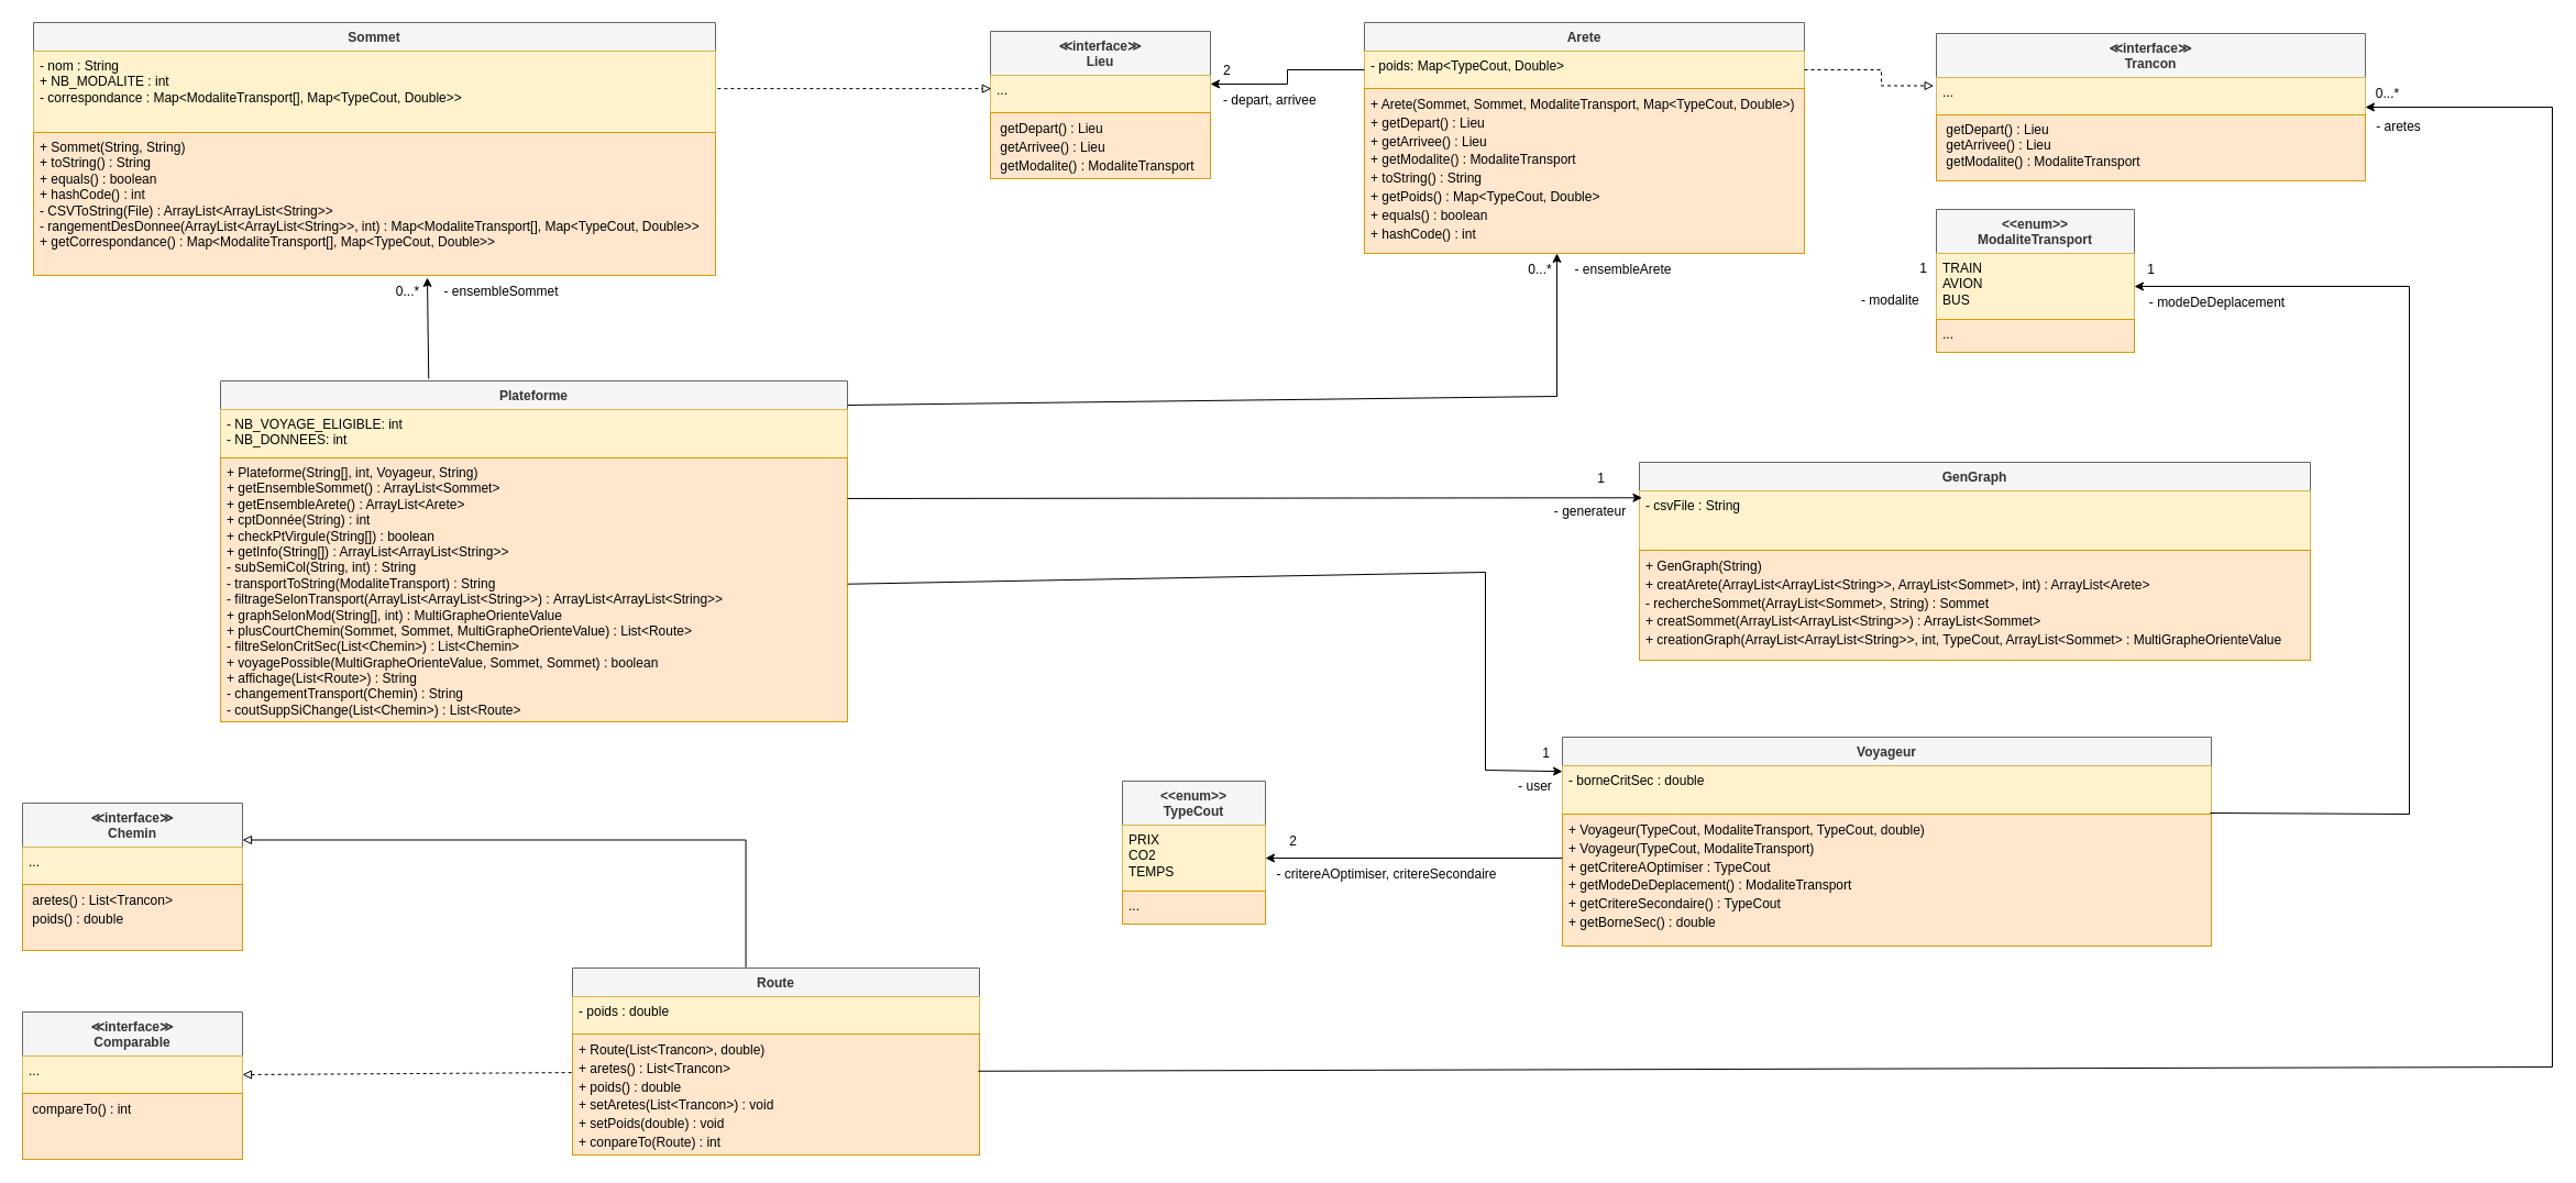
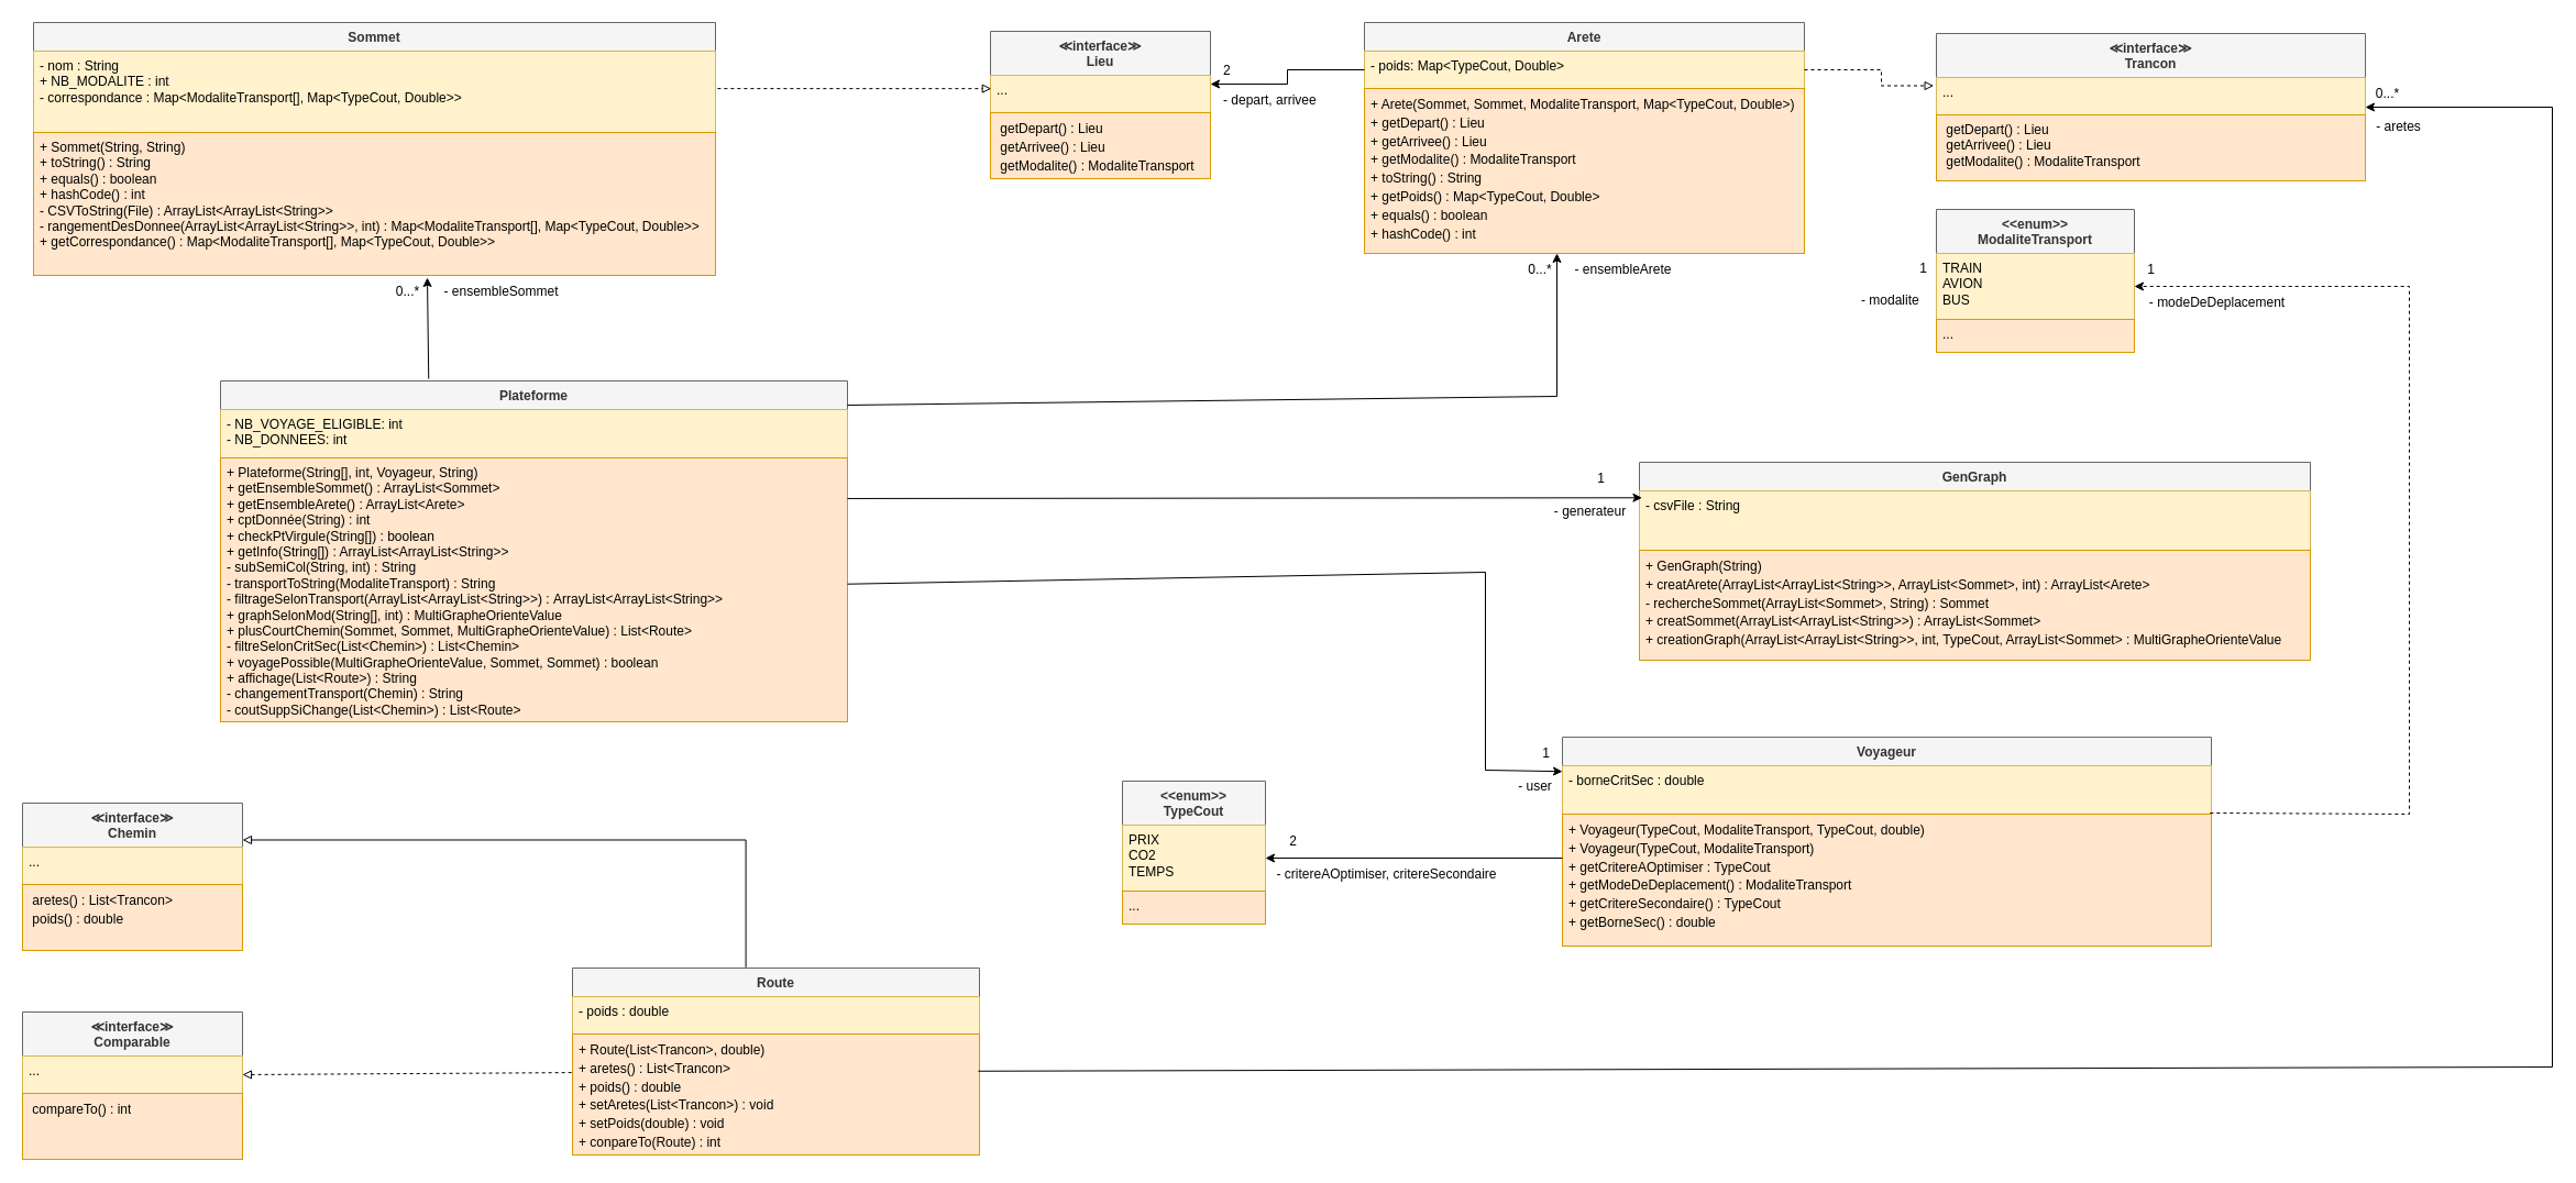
- <mxCell id="43" value="" style="endArrow=classic;html=1;rounded=0;entryX=1;entryY=0.5;entryDx=0;entryDy=0;exitX=0.998;exitY=0.977;exitDx=0;exitDy=0;exitPerimeter=0;" parent="1" source="41" target="19" edge="1"><mxGeometry width="50" height="50" relative="1" as="geometry"><mxPoint x="2060" y="690" as="sourcePoint" /><mxPoint x="1940" y="300" as="targetPoint" /><Array as="points"><mxPoint x="2190" y="740" /><mxPoint x="2190" y="260" /></Array></mxGeometry></mxCell>
+ <mxCell id="43" value="" style="endArrow=classic;html=1;rounded=0;entryX=1;entryY=0.5;entryDx=0;entryDy=0;exitX=0.998;exitY=0.977;exitDx=0;exitDy=0;exitPerimeter=0;dashed=1;" parent="1" source="41" target="19" edge="1"><mxGeometry width="50" height="50" relative="1" as="geometry"><mxPoint x="2060" y="690" as="sourcePoint" /><mxPoint x="1940" y="300" as="targetPoint" /><Array as="points"><mxPoint x="2190" y="740" /><mxPoint x="2190" y="260" /></Array></mxGeometry></mxCell>
